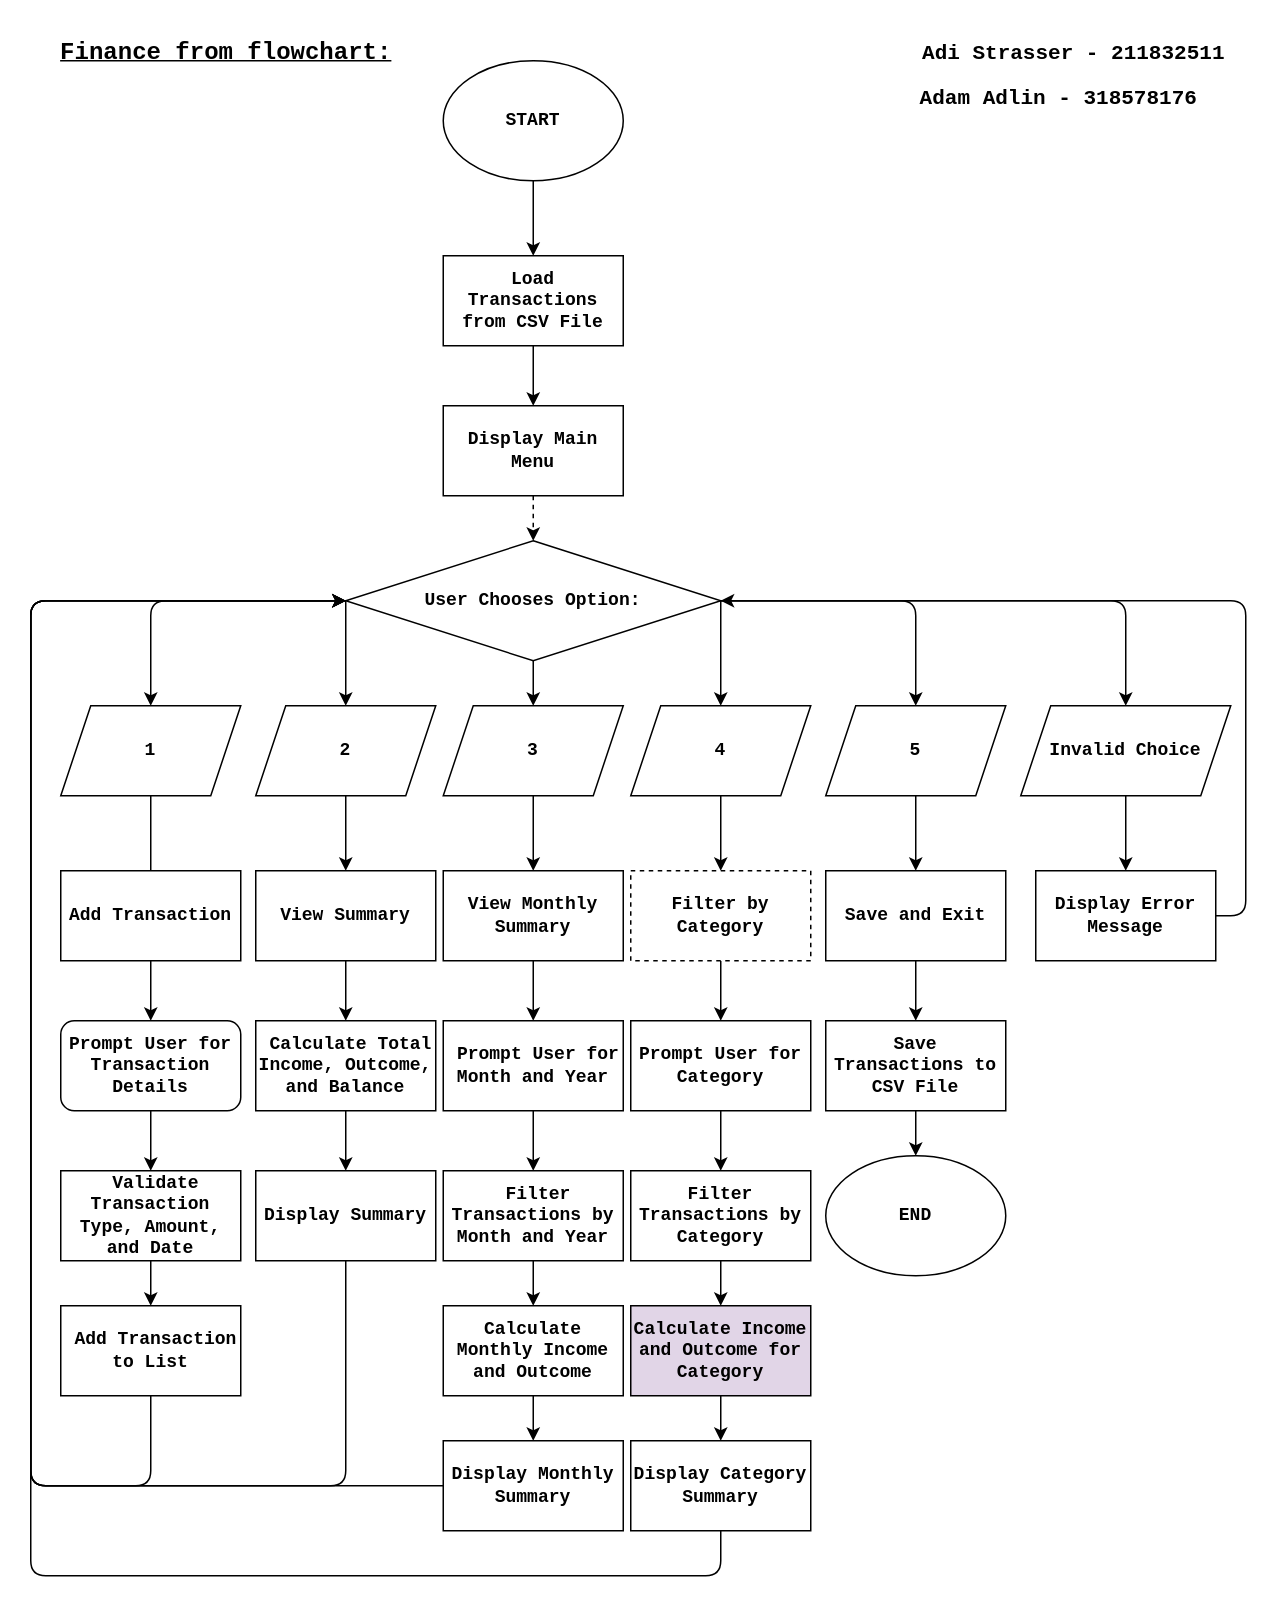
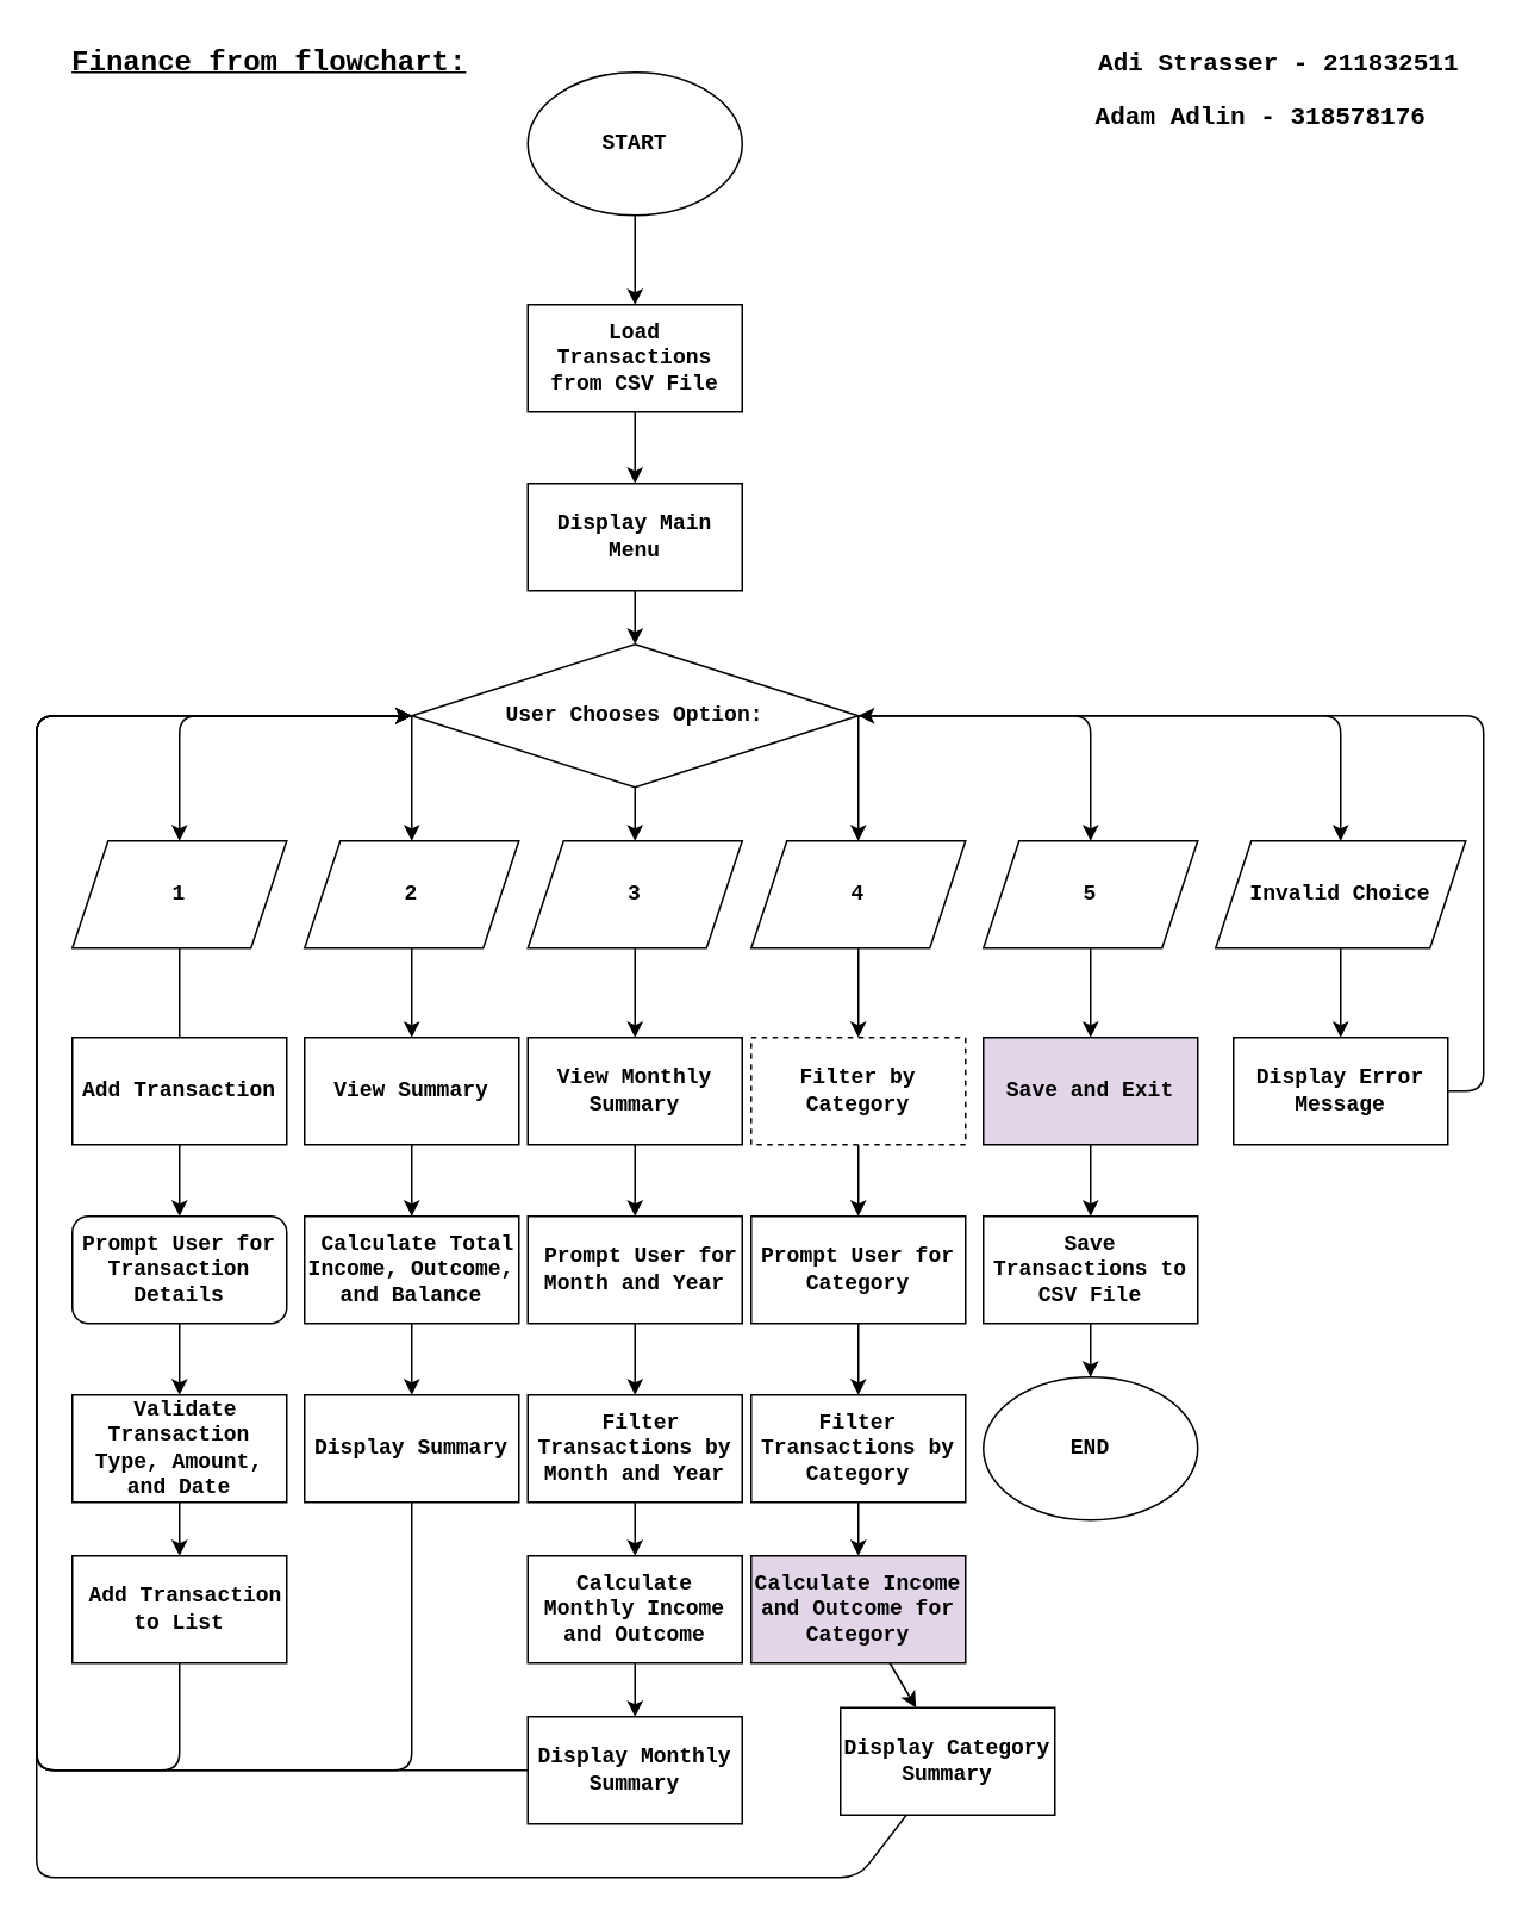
- <mxCell id="6" style="edgeStyle=none;html=1;fontSize=12;fontFamily=Courier New;fontStyle=1;dashed=1;" parent="1" source="7" target="14" edge="1"><mxGeometry relative="1" as="geometry" /></mxCell>
+ <mxCell id="6" style="edgeStyle=none;html=1;fontSize=12;fontFamily=Courier New;fontStyle=1" parent="1" source="7" target="14" edge="1"><mxGeometry relative="1" as="geometry" /></mxCell>
- <mxCell id="34" value="Save and Exit" style="rounded=0;whiteSpace=wrap;html=1;fontSize=12;fontFamily=Courier New;fontStyle=1" parent="1" vertex="1"><mxGeometry x="550" y="580" width="120" height="60" as="geometry" /></mxCell>
+ <mxCell id="34" value="Save and Exit" style="rounded=0;whiteSpace=wrap;html=1;fontSize=12;fontFamily=Courier New;fontStyle=1;fillColor=#e1d5e7;" parent="1" vertex="1"><mxGeometry x="550" y="580" width="120" height="60" as="geometry" /></mxCell>
- <mxCell id="63" value="Display Category Summary" style="rounded=0;whiteSpace=wrap;html=1;fontSize=12;fontFamily=Courier New;fontStyle=1" parent="1" vertex="1"><mxGeometry x="420" y="960" width="120" height="60" as="geometry" /></mxCell>
+ <mxCell id="63" value="Display Category Summary" style="rounded=0;whiteSpace=wrap;html=1;fontSize=12;fontFamily=Courier New;fontStyle=1" parent="1" vertex="1"><mxGeometry x="470" y="955" width="120" height="60" as="geometry" /></mxCell>
